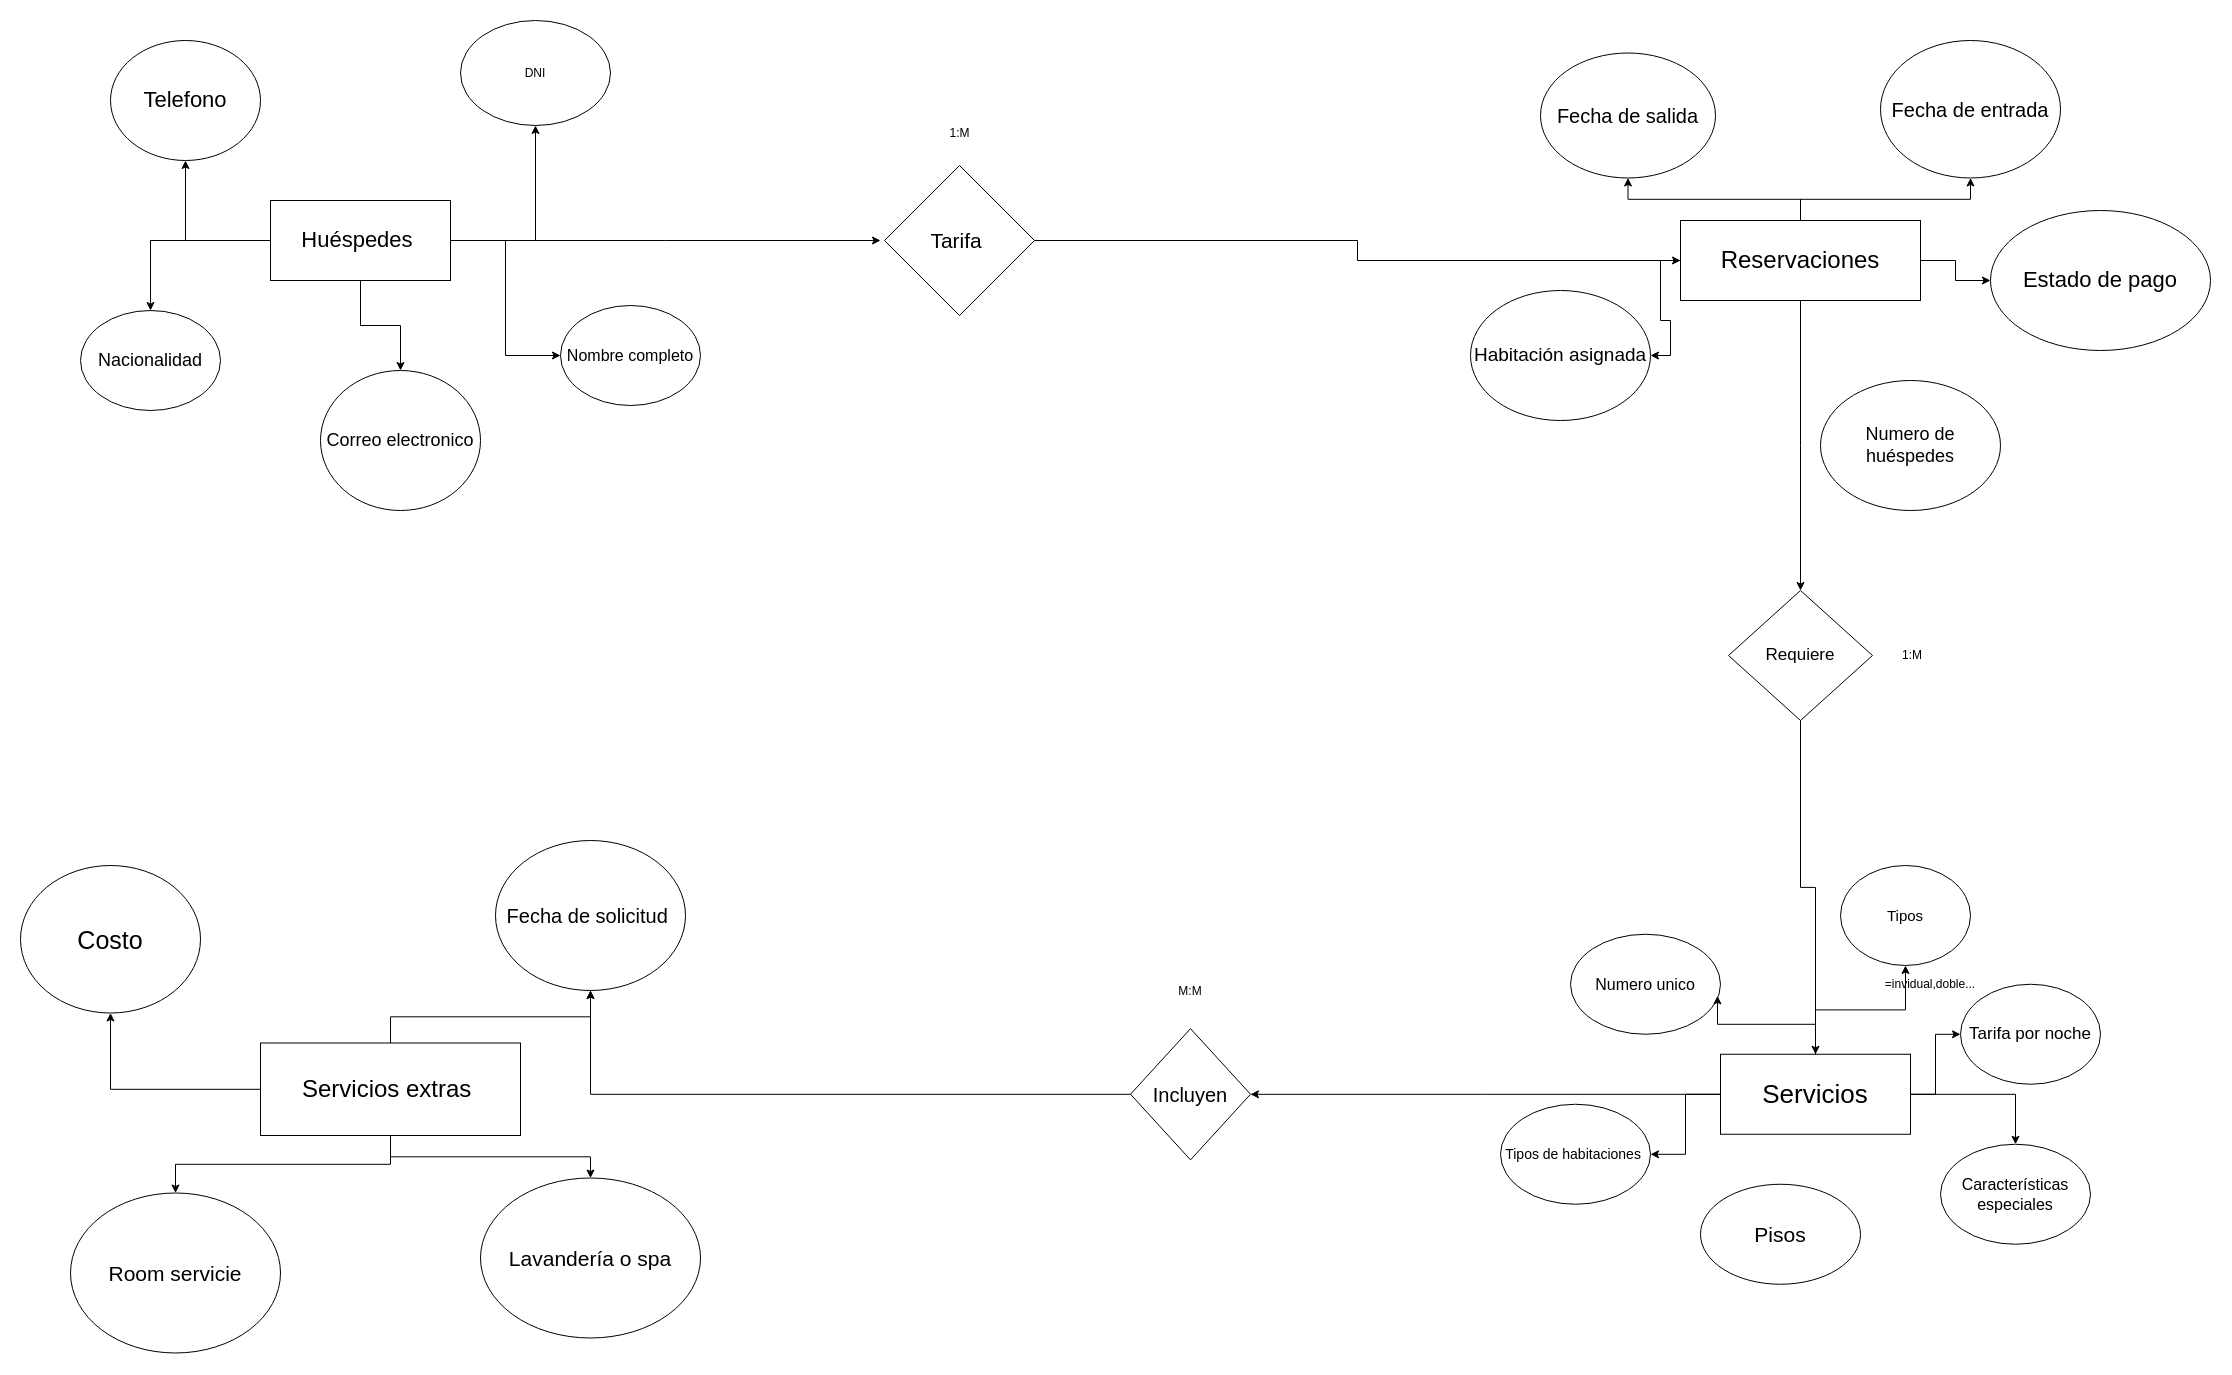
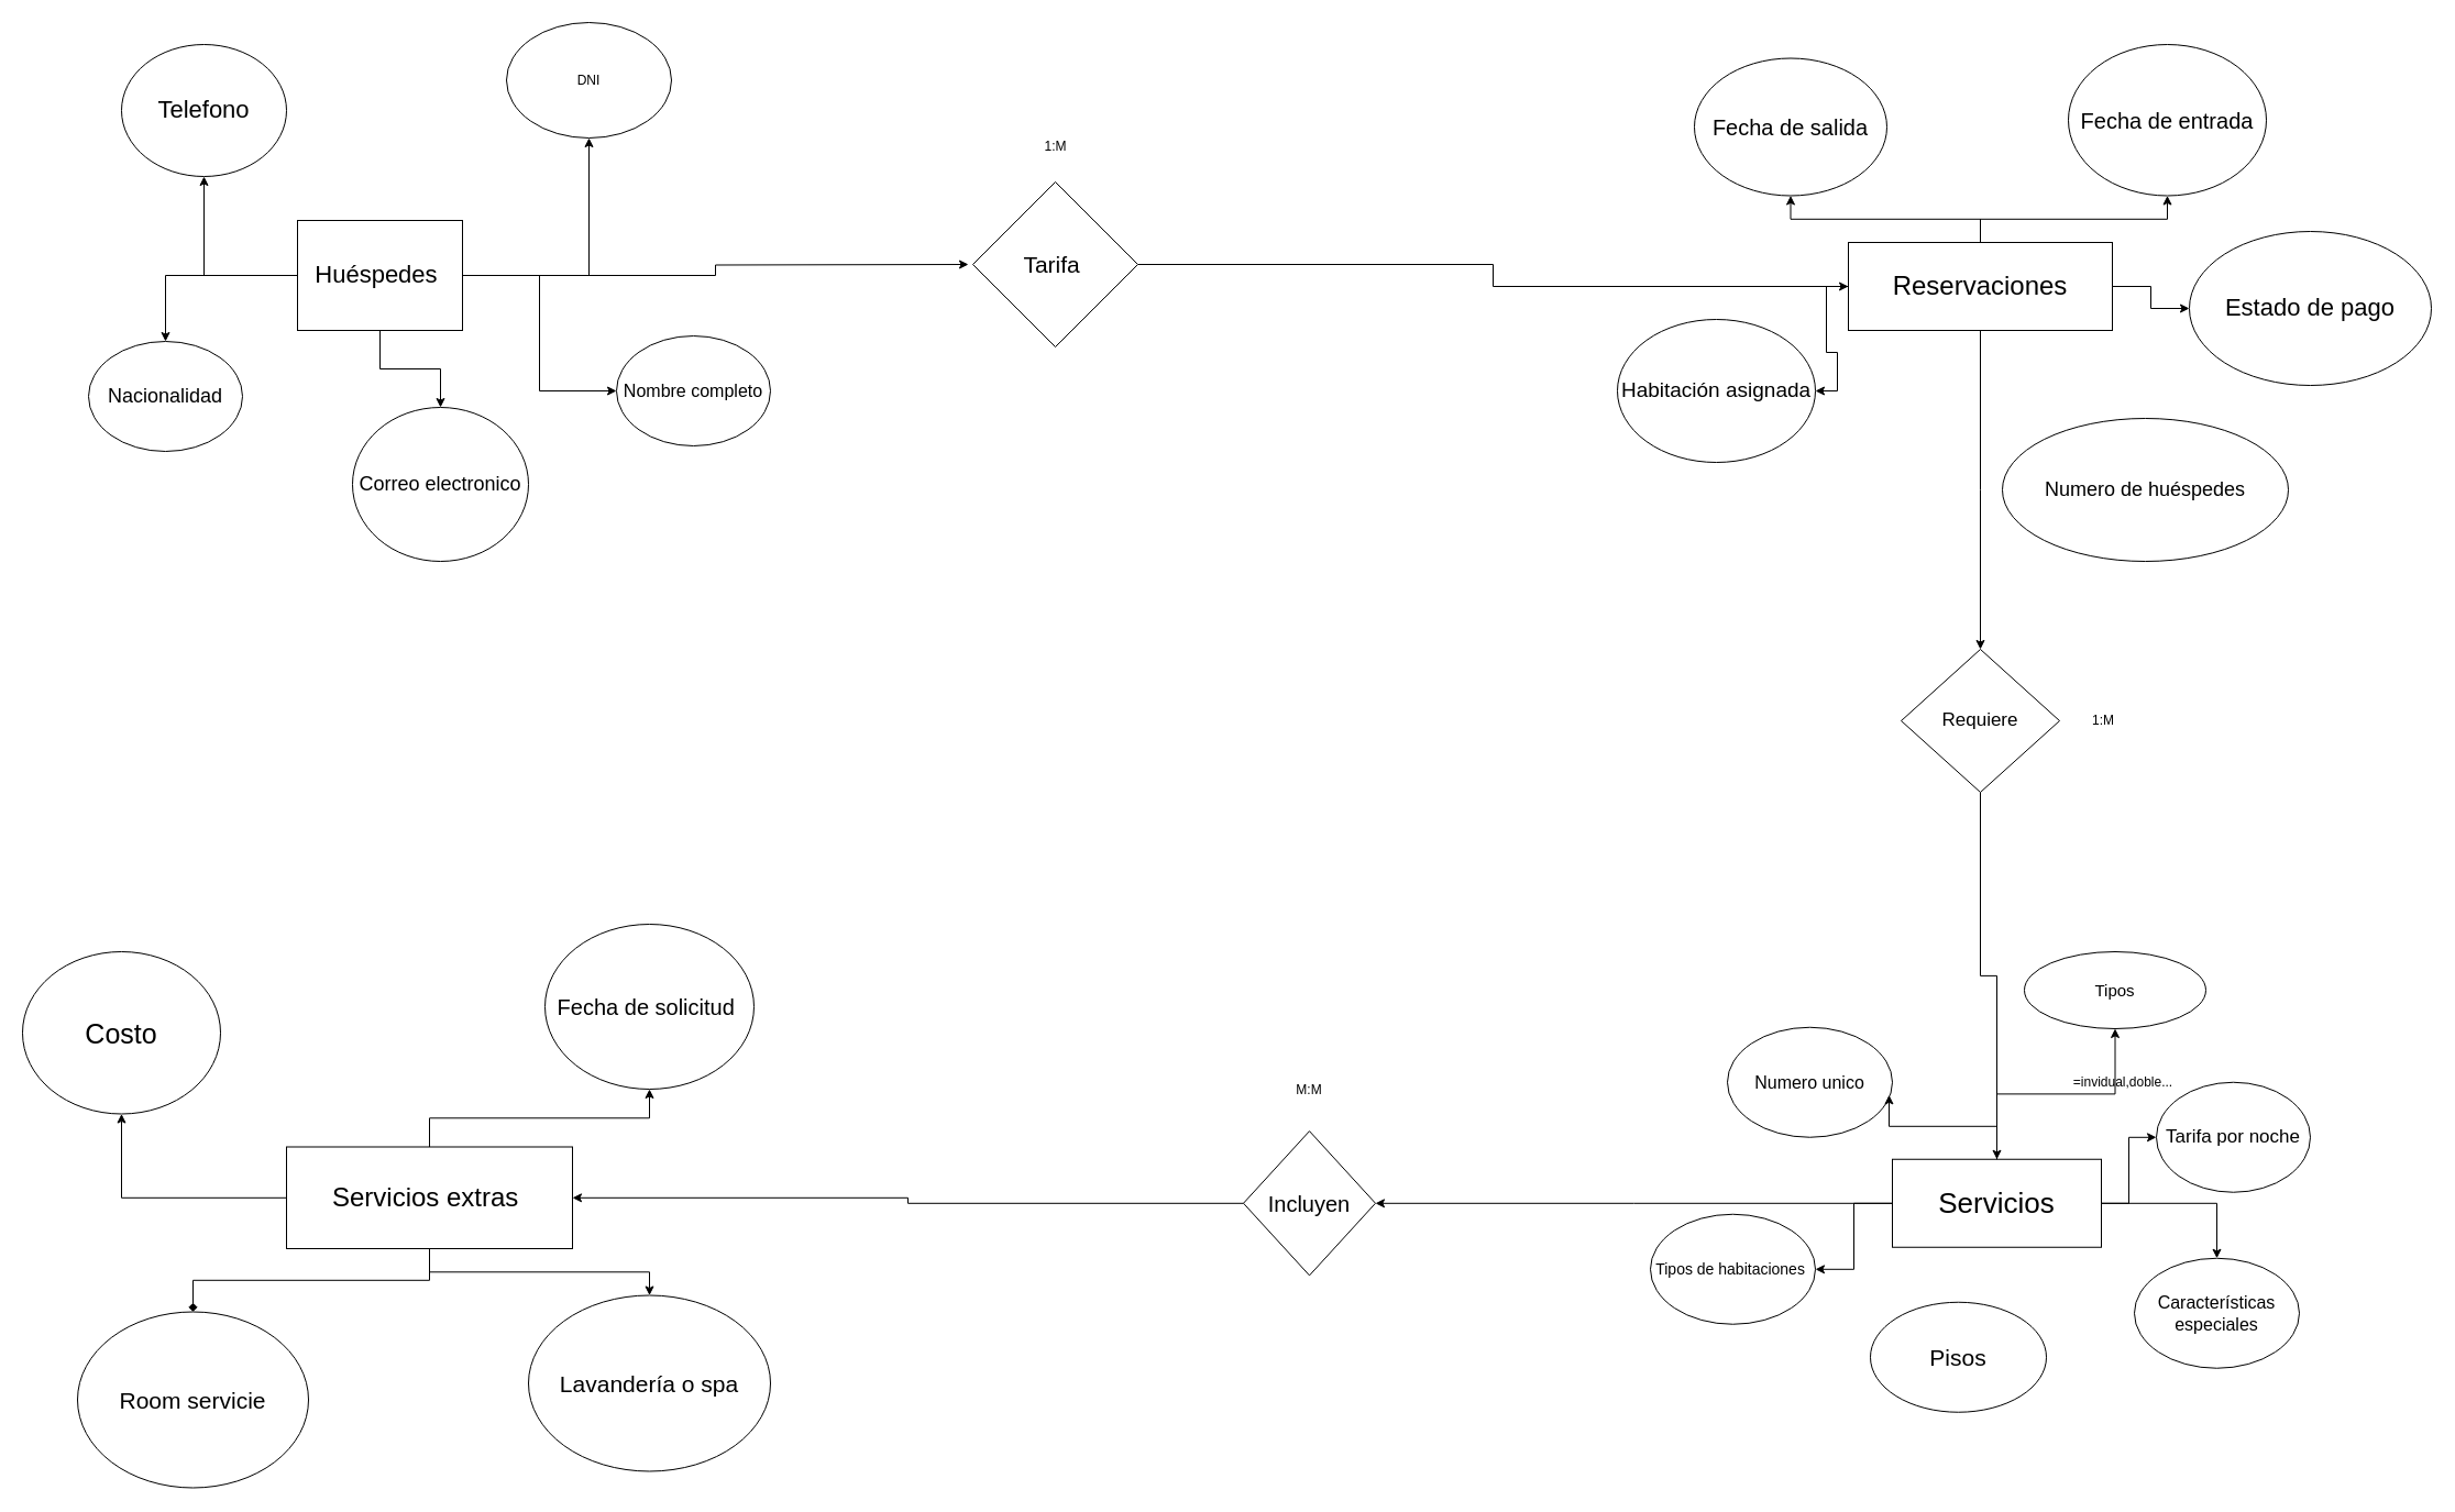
- <mxCell id="21" value="Huéspedes&amp;nbsp;" style="rounded=0;whiteSpace=wrap;html=1;fontSize=22;" vertex="1" parent="1"><mxGeometry x="270" y="200" width="180" height="80" as="geometry" /></mxCell>
+ <mxCell id="21" value="Huéspedes&amp;nbsp;" style="rounded=0;whiteSpace=wrap;html=1;fontSize=22;" vertex="1" parent="1"><mxGeometry x="270" y="200" width="150" height="100" as="geometry" /></mxCell>
- <mxCell id="35" value="Numero de huéspedes" style="ellipse;whiteSpace=wrap;html=1;fontSize=18;" vertex="1" parent="1"><mxGeometry x="1820" y="380" width="180" height="130" as="geometry" /></mxCell>
+ <mxCell id="35" value="Numero de huéspedes" style="ellipse;whiteSpace=wrap;html=1;fontSize=18;" vertex="1" parent="1"><mxGeometry x="1820" y="380" width="260" height="130" as="geometry" /></mxCell>
- <mxCell id="10" value="Tipos" style="ellipse;whiteSpace=wrap;html=1;fontSize=15;" vertex="1" parent="1"><mxGeometry x="1840" y="865" width="130" height="100" as="geometry" /></mxCell>
+ <mxCell id="10" value="Tipos" style="ellipse;whiteSpace=wrap;html=1;fontSize=15;" vertex="1" parent="1"><mxGeometry x="1840" y="865" width="165" height="70" as="geometry" /></mxCell>
- <mxCell id="53" style="edgeStyle=orthogonalEdgeStyle;rounded=0;orthogonalLoop=1;jettySize=auto;html=1;" edge="1" parent="1" source="54" target="47"><mxGeometry relative="1" as="geometry" /></mxCell>
+ <mxCell id="53" style="edgeStyle=orthogonalEdgeStyle;rounded=0;orthogonalLoop=1;jettySize=auto;html=1;" edge="1" parent="1" source="54" target="46"><mxGeometry relative="1" as="geometry" /></mxCell>
- <mxCell id="44" style="edgeStyle=orthogonalEdgeStyle;rounded=0;orthogonalLoop=1;jettySize=auto;html=1;" edge="1" parent="1" source="46" target="39"><mxGeometry relative="1" as="geometry" /></mxCell>
+ <mxCell id="44" style="edgeStyle=orthogonalEdgeStyle;rounded=0;orthogonalLoop=1;jettySize=auto;html=1;endArrow=diamond;" edge="1" parent="1" source="46" target="39"><mxGeometry relative="1" as="geometry" /></mxCell>
